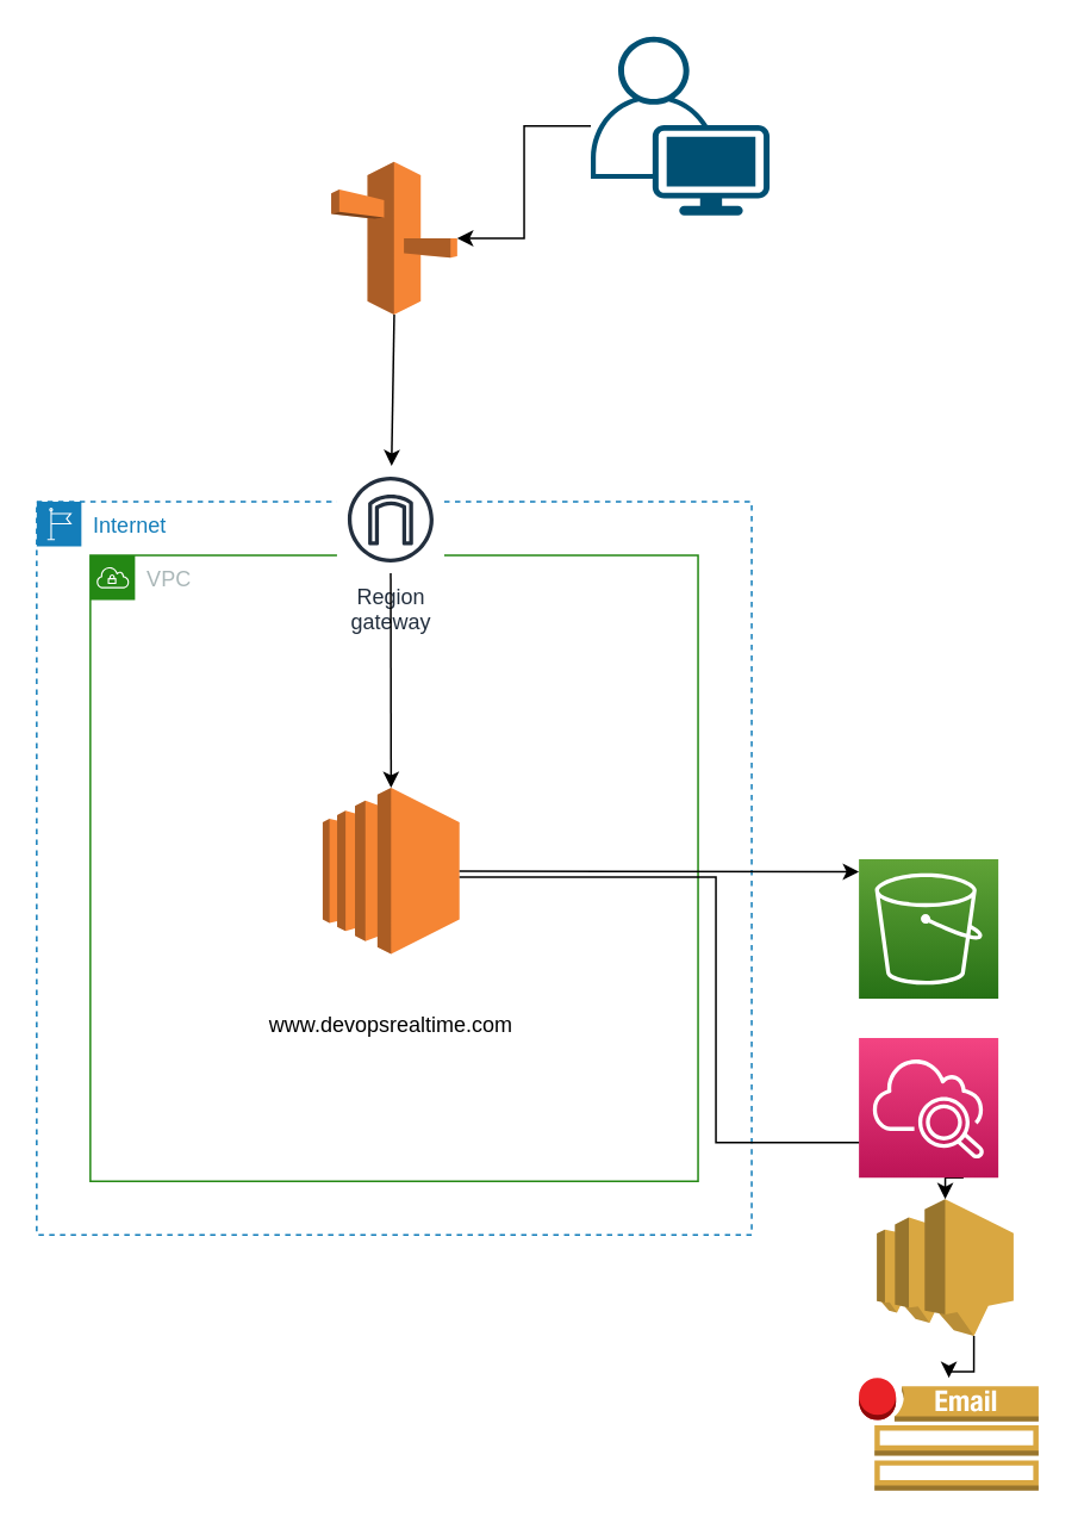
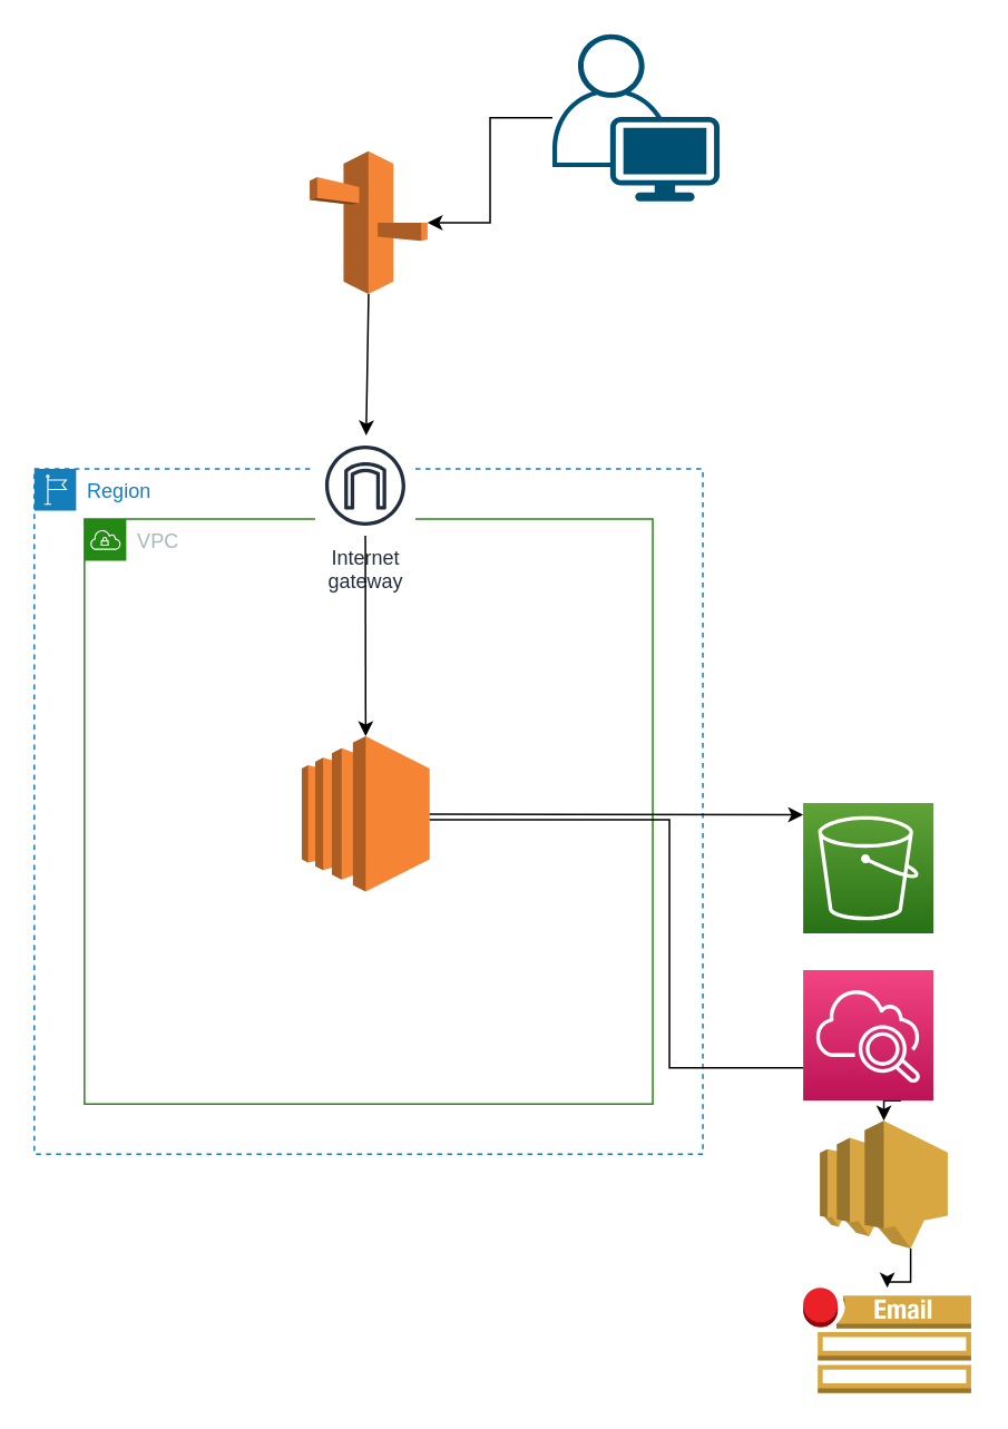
- <mxCell id="2" value="Internet" style="points=[[0,0],[0.25,0],[0.5,0],[0.75,0],[1,0],[1,0.25],[1,0.5],[1,0.75],[1,1],[0.75,1],[0.5,1],[0.25,1],[0,1],[0,0.75],[0,0.5],[0,0.25]];outlineConnect=0;gradientColor=none;html=1;whiteSpace=wrap;fontSize=12;fontStyle=0;container=1;pointerEvents=0;collapsible=0;recursiveResize=0;shape=mxgraph.aws4.group;grIcon=mxgraph.aws4.group_region;strokeColor=#147EBA;fillColor=none;verticalAlign=top;align=left;spacingLeft=30;fontColor=#147EBA;dashed=1;" vertex="1" parent="1"><mxGeometry x="20" y="280" width="400" height="410" as="geometry" /></mxCell>
+ <mxCell id="2" value="Region" style="points=[[0,0],[0.25,0],[0.5,0],[0.75,0],[1,0],[1,0.25],[1,0.5],[1,0.75],[1,1],[0.75,1],[0.5,1],[0.25,1],[0,1],[0,0.75],[0,0.5],[0,0.25]];outlineConnect=0;gradientColor=none;html=1;whiteSpace=wrap;fontSize=12;fontStyle=0;container=1;pointerEvents=0;collapsible=0;recursiveResize=0;shape=mxgraph.aws4.group;grIcon=mxgraph.aws4.group_region;strokeColor=#147EBA;fillColor=none;verticalAlign=top;align=left;spacingLeft=30;fontColor=#147EBA;dashed=1;" vertex="1" parent="1"><mxGeometry x="20" y="280" width="400" height="410" as="geometry" /></mxCell>
- <mxCell id="6" value="Region&#10;gateway" style="sketch=0;outlineConnect=0;fontColor=#232F3E;gradientColor=none;strokeColor=#232F3E;fillColor=#ffffff;dashed=0;verticalLabelPosition=bottom;verticalAlign=top;align=center;html=1;fontSize=12;fontStyle=0;aspect=fixed;shape=mxgraph.aws4.resourceIcon;resIcon=mxgraph.aws4.internet_gateway;" vertex="1" parent="1"><mxGeometry x="188" y="260" width="60" height="60" as="geometry" /></mxCell>
+ <mxCell id="6" value="Internet&#10;gateway" style="sketch=0;outlineConnect=0;fontColor=#232F3E;gradientColor=none;strokeColor=#232F3E;fillColor=#ffffff;dashed=0;verticalLabelPosition=bottom;verticalAlign=top;align=center;html=1;fontSize=12;fontStyle=0;aspect=fixed;shape=mxgraph.aws4.resourceIcon;resIcon=mxgraph.aws4.internet_gateway;" vertex="1" parent="1"><mxGeometry x="188" y="260" width="60" height="60" as="geometry" /></mxCell>
- <mxCell id="4" value="www.devopsrealtime.com&lt;br&gt;" style="text;html=1;align=center;verticalAlign=middle;resizable=0;points=[];autosize=1;strokeColor=none;fillColor=none;" vertex="1" parent="3"><mxGeometry x="88" y="248" width="160" height="30" as="geometry" /></mxCell>
